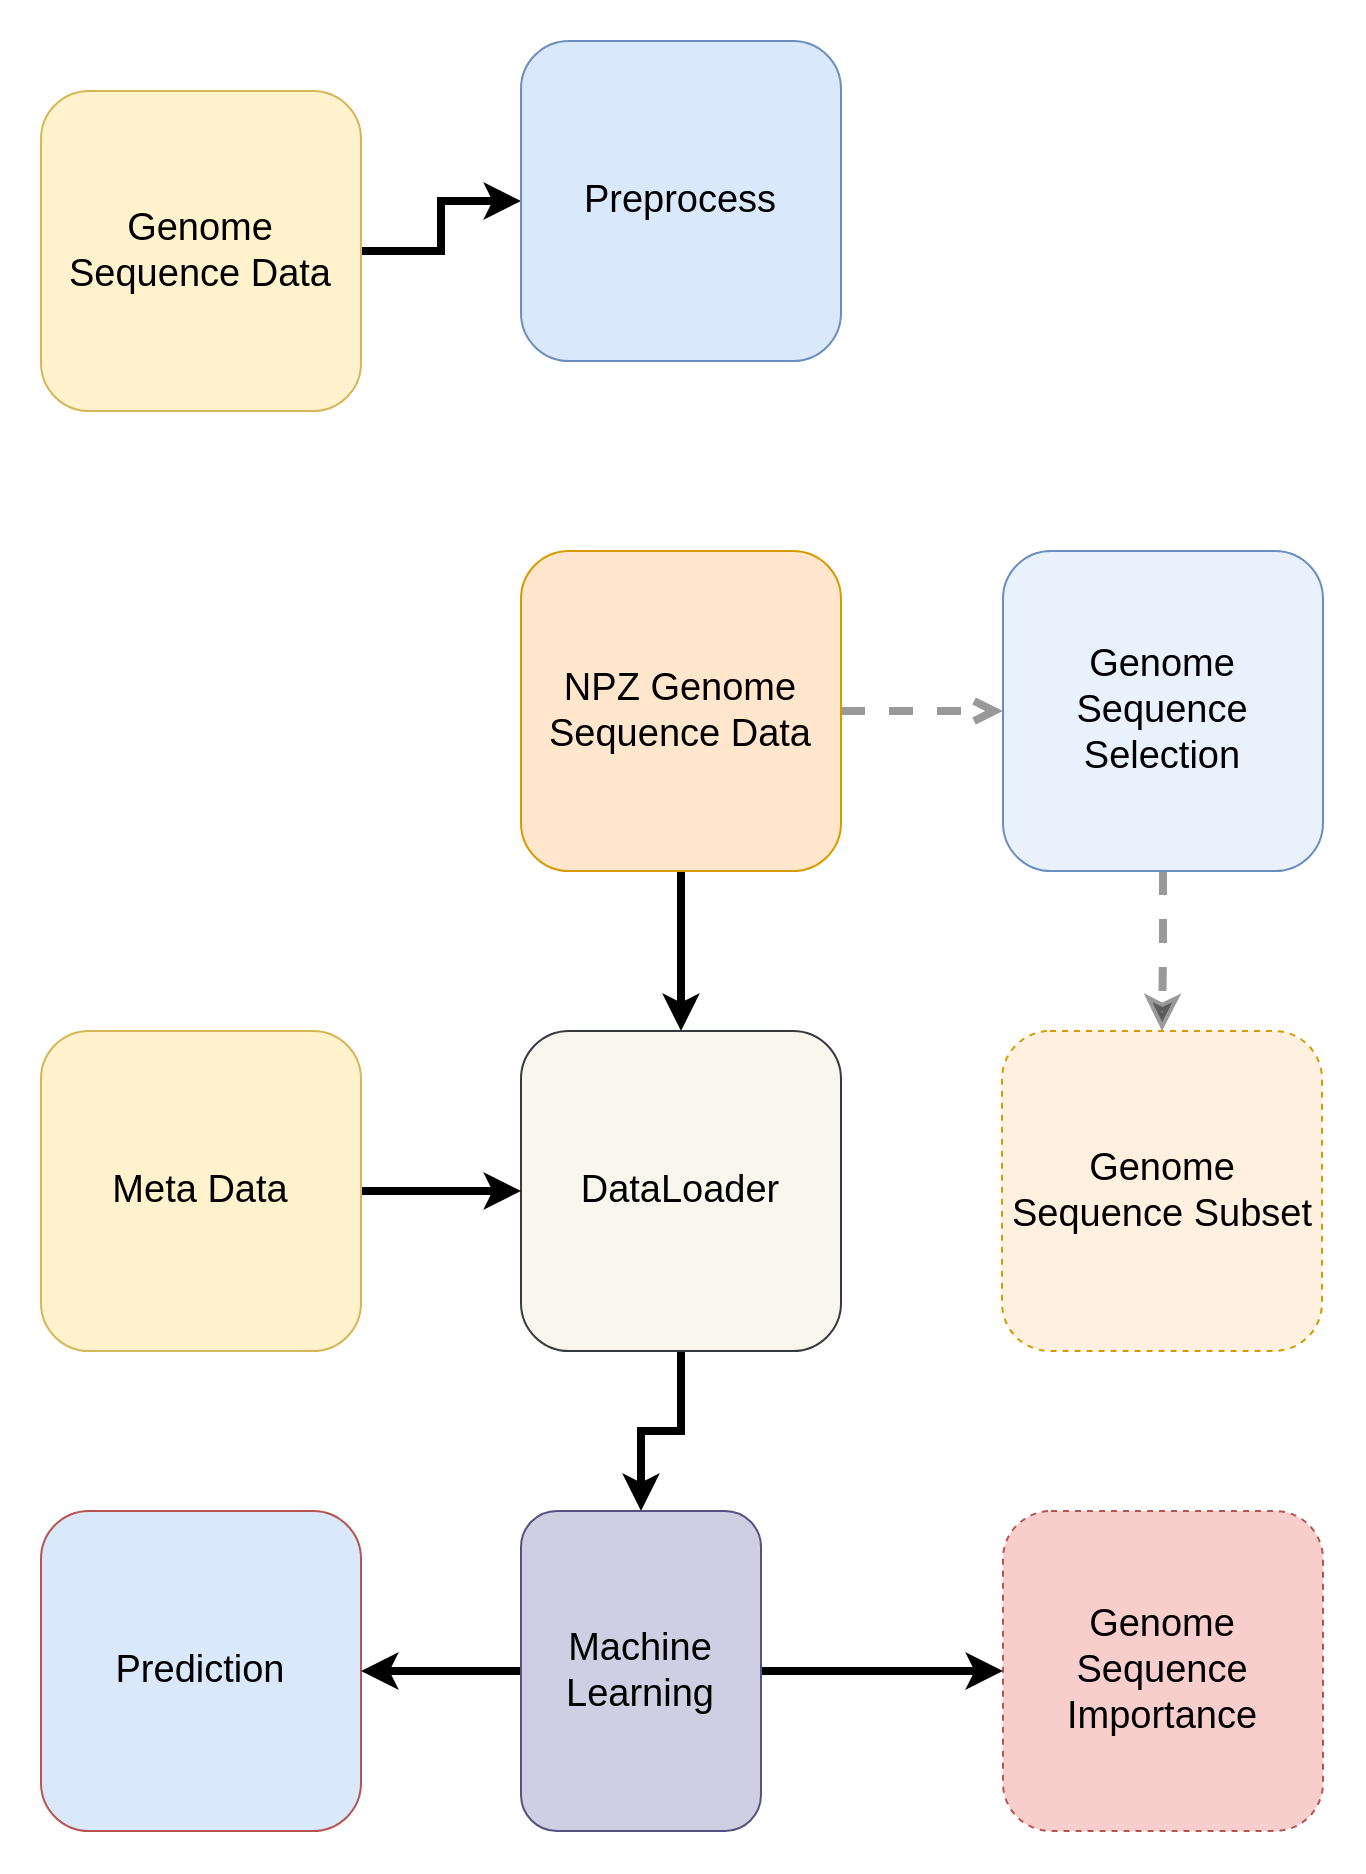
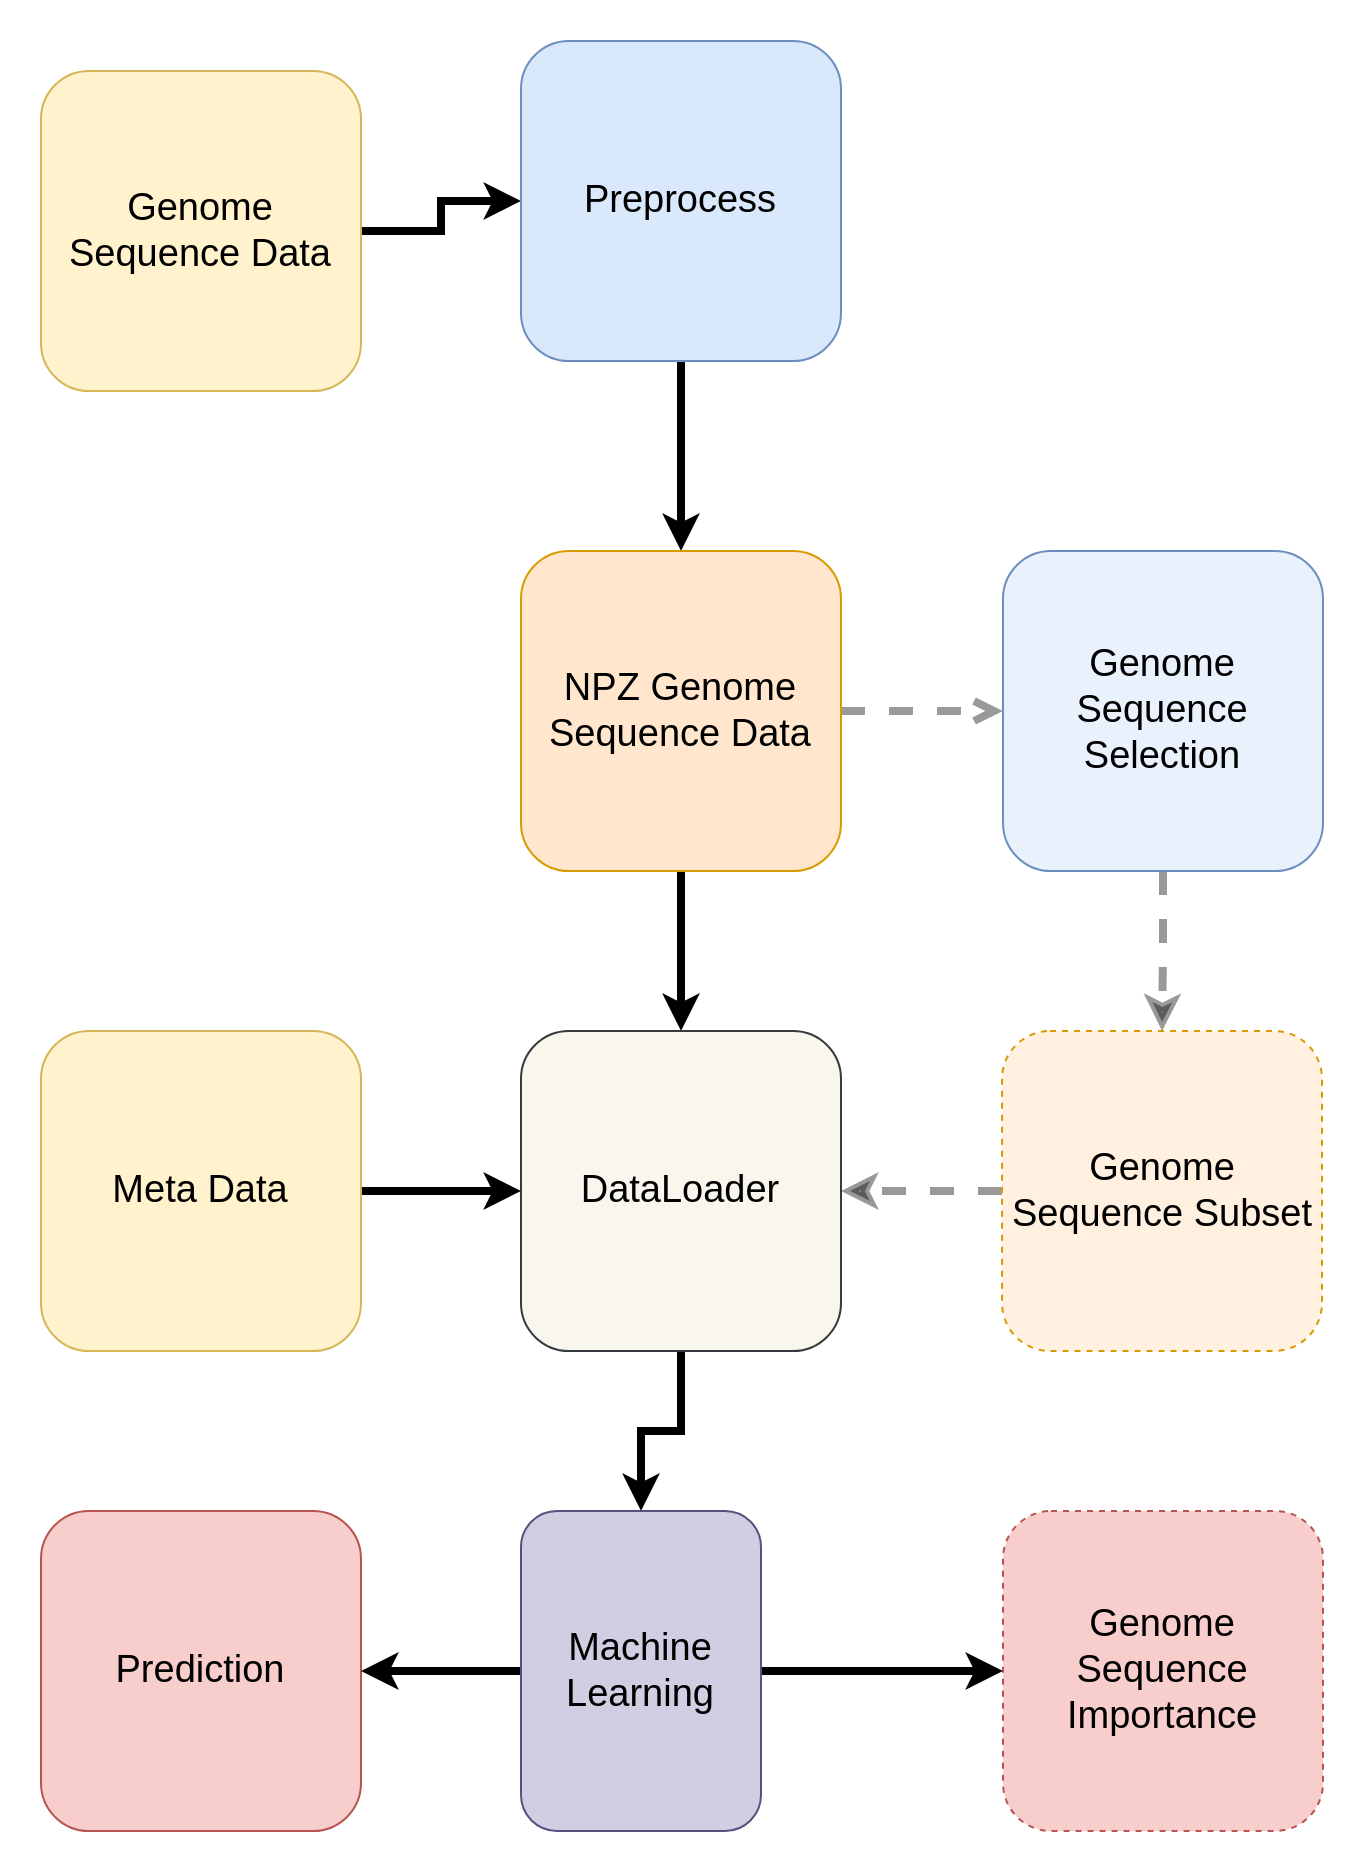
- <mxCell id="3" value="Genome Sequence Data" style="rounded=1;whiteSpace=wrap;html=1;fontSize=19;fillColor=#fff2cc;strokeColor=#d6b656;" parent="1" vertex="1"><mxGeometry x="20" y="45" width="160" height="160" as="geometry" /></mxCell>
+ <mxCell id="3" value="Genome Sequence Data" style="rounded=1;whiteSpace=wrap;html=1;fontSize=19;fillColor=#fff2cc;strokeColor=#d6b656;" parent="1" vertex="1"><mxGeometry x="20" y="35" width="160" height="160" as="geometry" /></mxCell>
+ <mxCell id="4" value="" style="edgeStyle=orthogonalEdgeStyle;rounded=0;orthogonalLoop=1;jettySize=auto;html=1;fontSize=19;strokeWidth=4;" parent="1" source="5" target="8" edge="1"><mxGeometry relative="1" as="geometry" /></mxCell>
+ <mxCell id="11" value="" style="edgeStyle=orthogonalEdgeStyle;rounded=0;orthogonalLoop=1;jettySize=auto;html=1;fontSize=19;strokeWidth=4;dashed=1;fillOpacity=40;strokeOpacity=40;" parent="1" source="12" target="14" edge="1"><mxGeometry relative="1" as="geometry" /></mxCell>
- <mxCell id="15" value="Prediction" style="rounded=1;whiteSpace=wrap;html=1;fontSize=19;fillColor=#dae8fc;strokeColor=#b85450;" parent="1" vertex="1"><mxGeometry x="20" y="755" width="160" height="160" as="geometry" /></mxCell>
+ <mxCell id="15" value="Prediction" style="rounded=1;whiteSpace=wrap;html=1;fontSize=19;fillColor=#f8cecc;strokeColor=#b85450;" parent="1" vertex="1"><mxGeometry x="20" y="755" width="160" height="160" as="geometry" /></mxCell>
